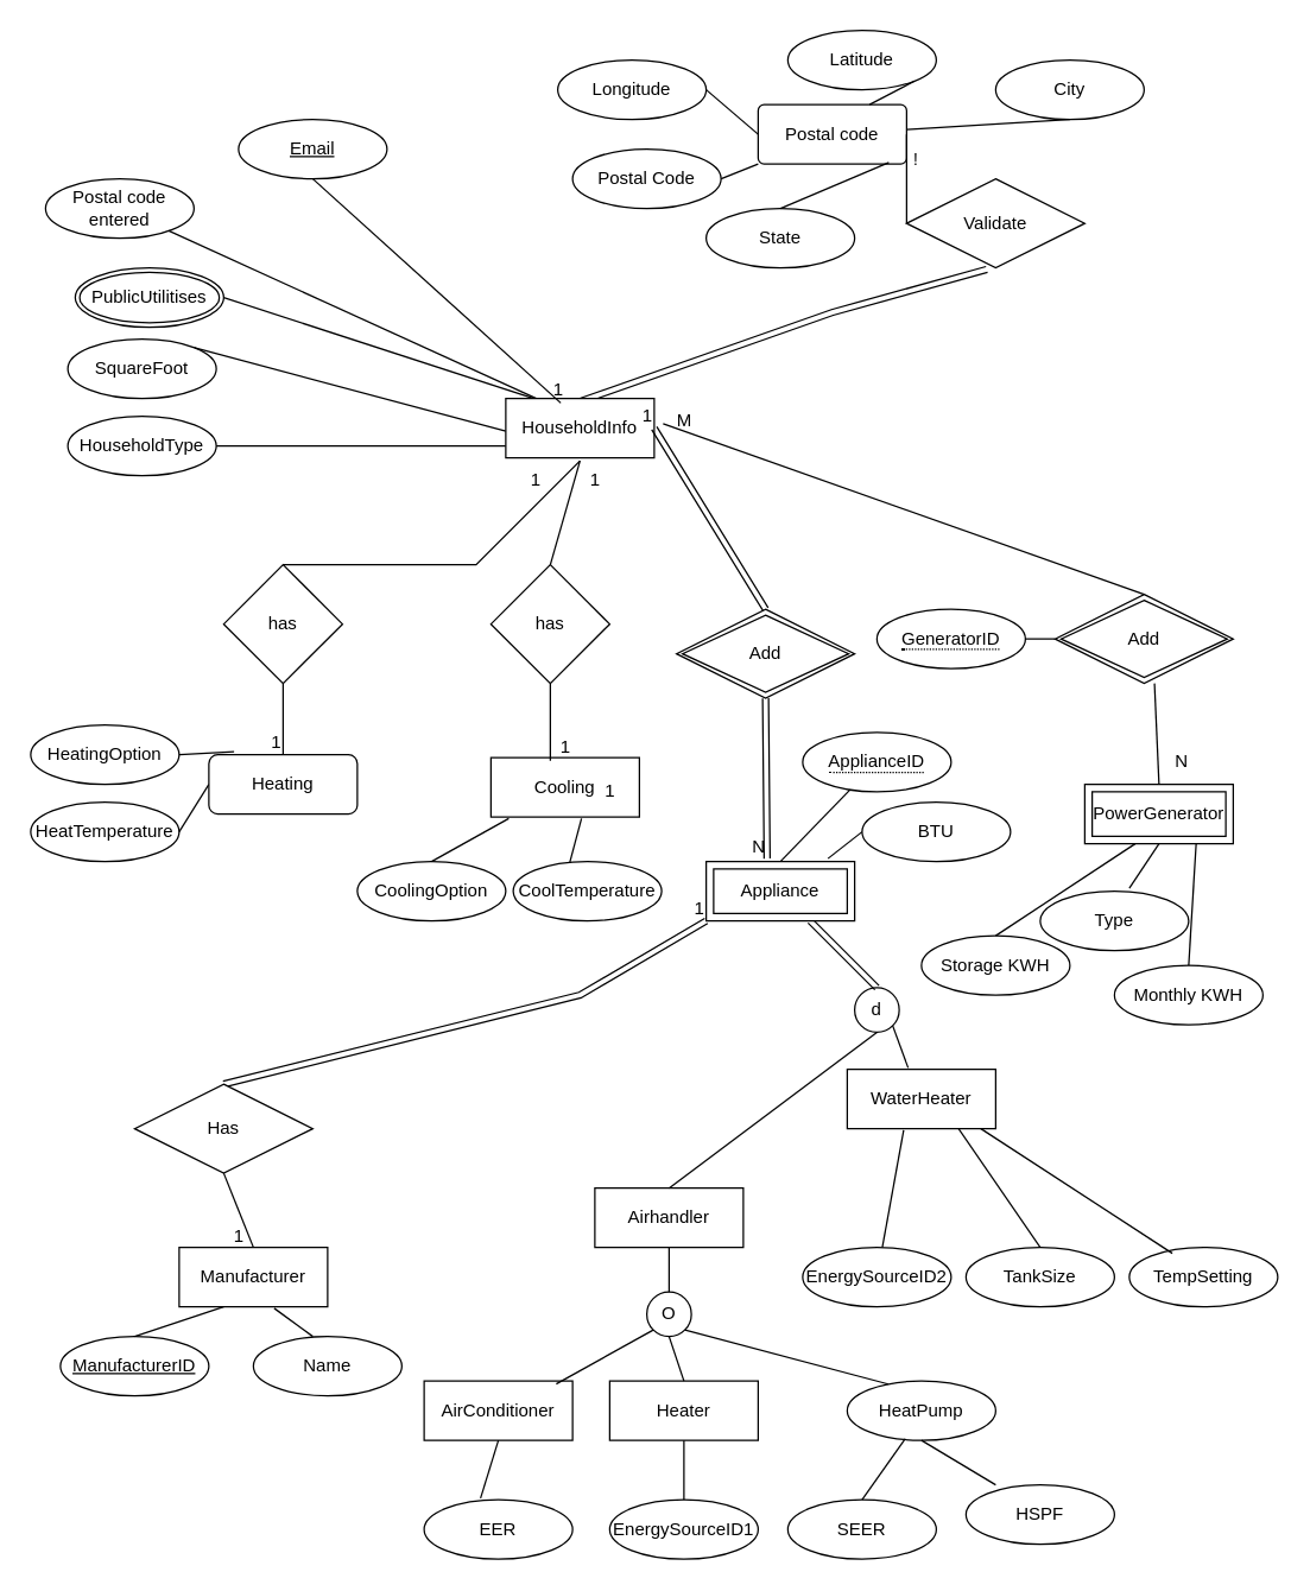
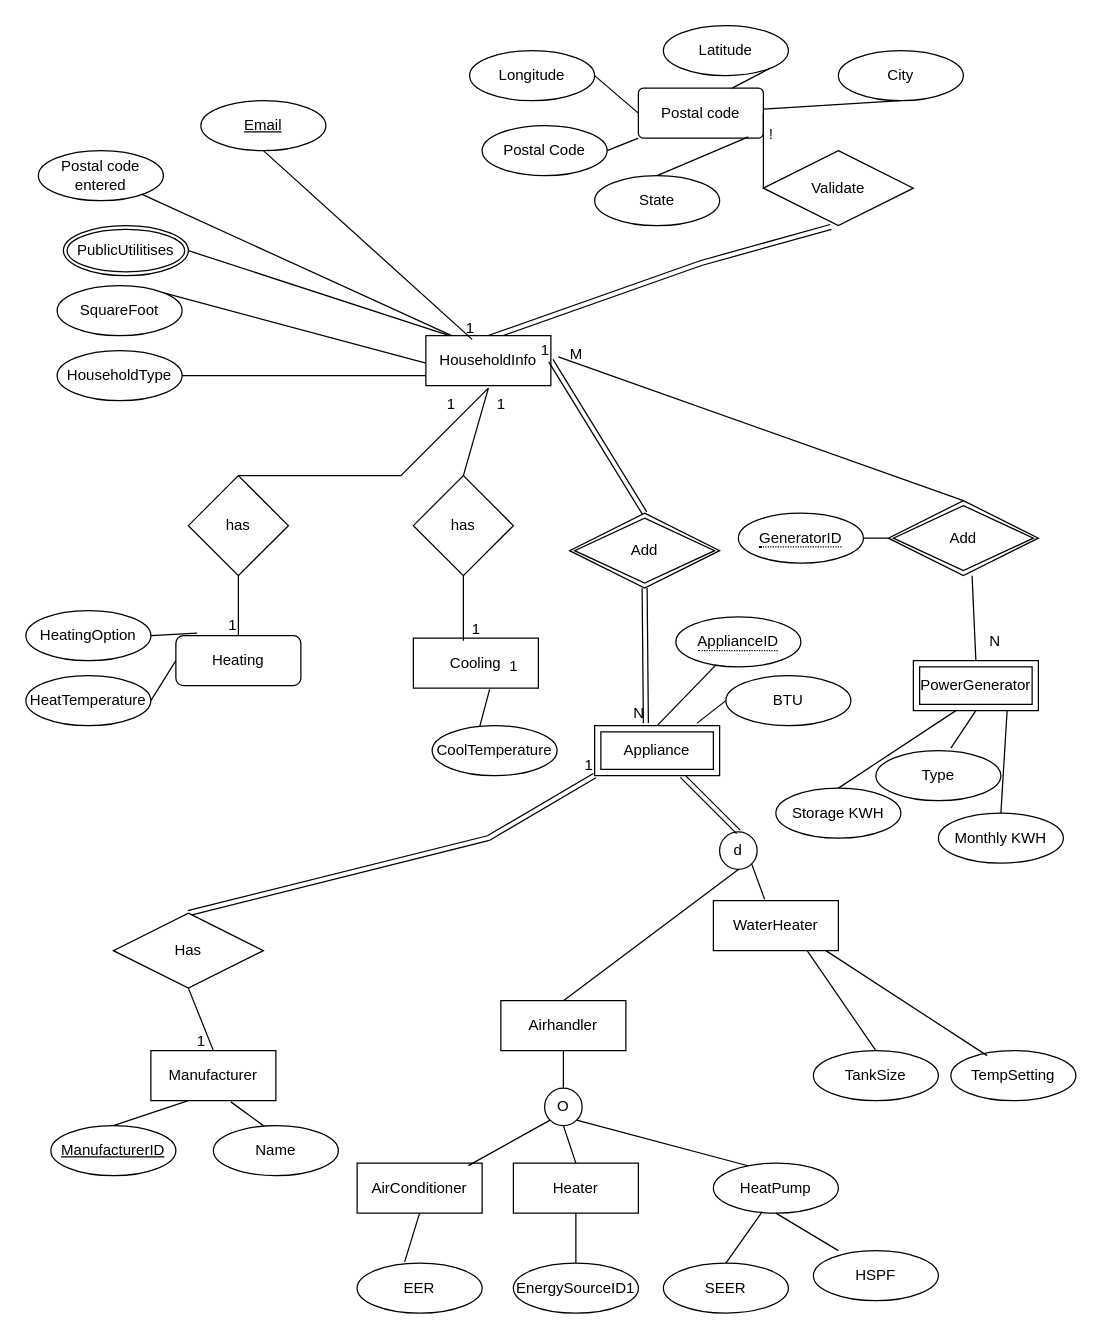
- <mxCell id="41" value="" style="endArrow=none;html=1;rounded=0;exitX=0.5;exitY=0;exitDx=0;exitDy=0;entryX=0.12;entryY=1.025;entryDx=0;entryDy=0;entryPerimeter=0;" parent="1" source="38" target="35" edge="1"><mxGeometry width="50" height="50" relative="1" as="geometry"><mxPoint x="410" y="530" as="sourcePoint" /><mxPoint x="460" y="480" as="targetPoint" /></mxGeometry></mxCell>
- <mxCell id="38" value="CoolingOption" style="ellipse;whiteSpace=wrap;html=1;align=center;" parent="1" vertex="1"><mxGeometry x="240" y="580" width="100" height="40" as="geometry" /></mxCell>
- <mxCell id="107" value="" style="endArrow=none;html=1;rounded=0;entryX=0.38;entryY=1.025;entryDx=0;entryDy=0;entryPerimeter=0;" parent="1" source="102" target="50" edge="1"><mxGeometry width="50" height="50" relative="1" as="geometry"><mxPoint x="380" y="830" as="sourcePoint" /><mxPoint x="430" y="780" as="targetPoint" /></mxGeometry></mxCell>
- <mxCell id="102" value="EnergySourceID2" style="ellipse;whiteSpace=wrap;html=1;align=center;" parent="1" vertex="1"><mxGeometry x="540" y="840" width="100" height="40" as="geometry" /></mxCell>
